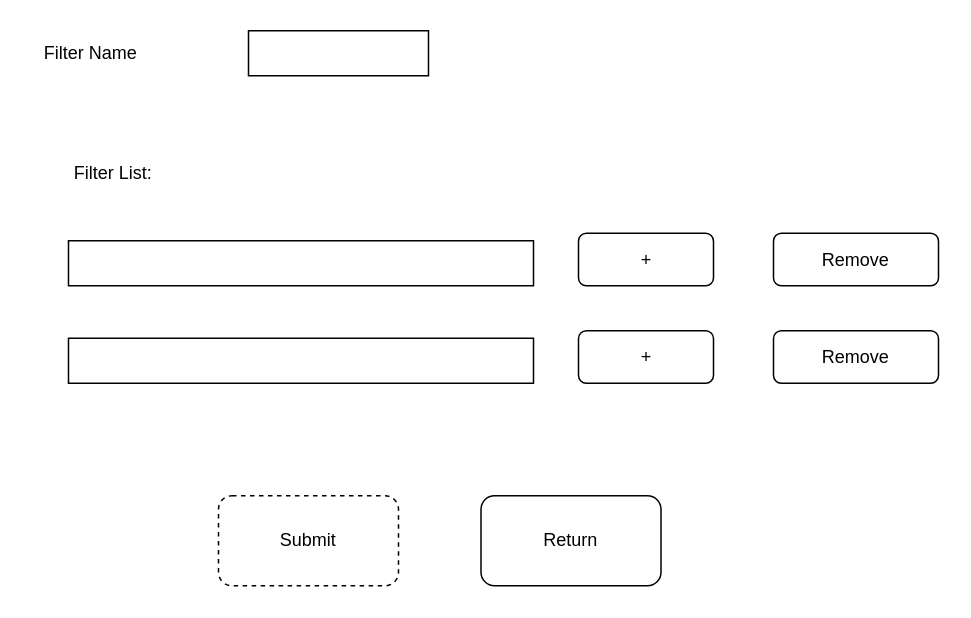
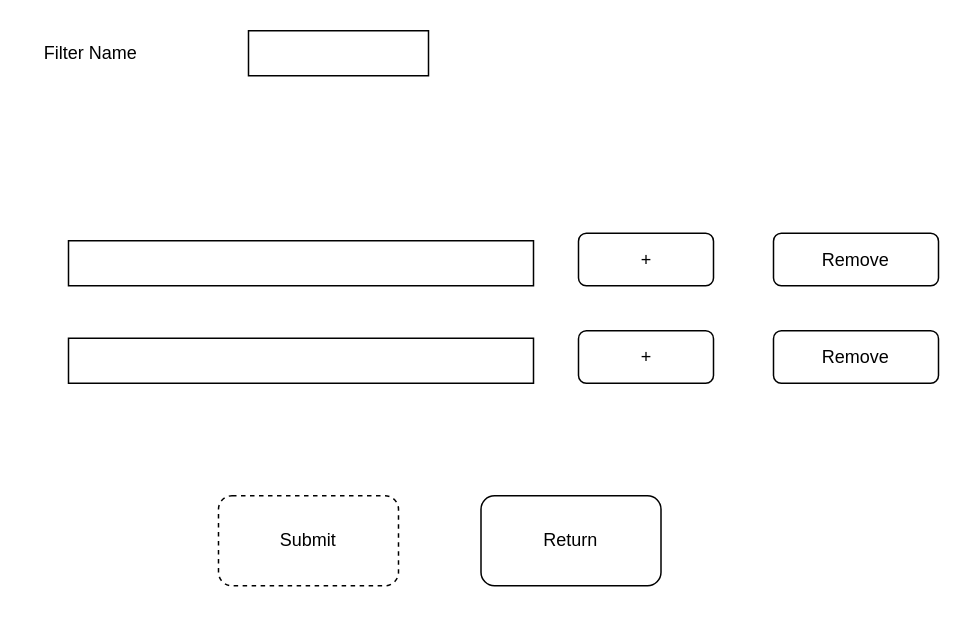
- <mxCell id="4" value="Filter List:" style="text;html=1;strokeColor=none;fillColor=none;align=center;verticalAlign=middle;whiteSpace=wrap;rounded=0;" vertex="1" parent="1"><mxGeometry x="45" y="100" width="60" height="30" as="geometry" /></mxCell>
